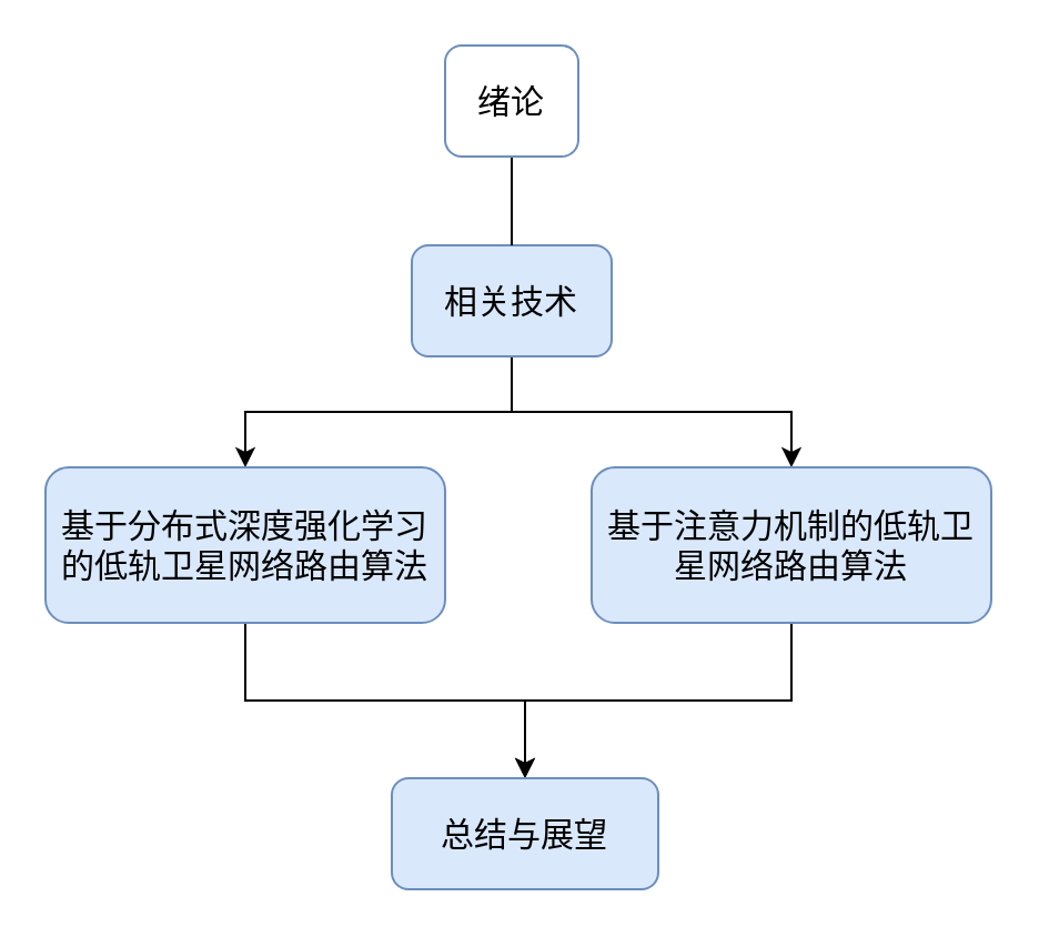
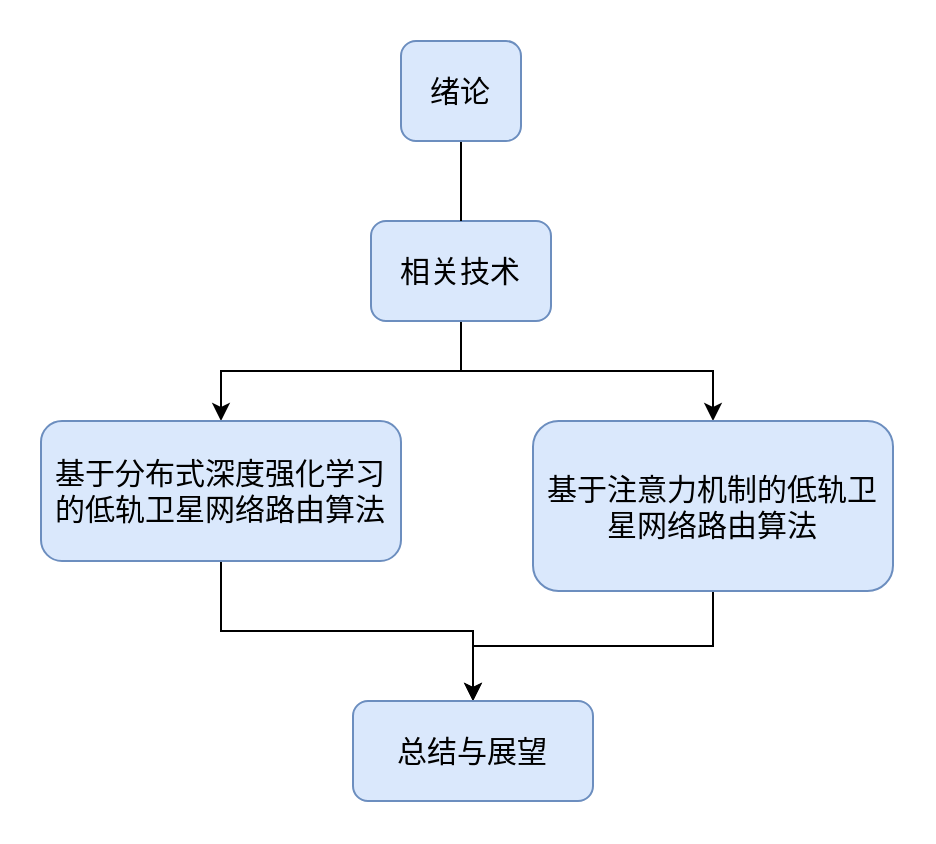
- <mxCell id="8" value="绪论" style="rounded=1;whiteSpace=wrap;html=1;fontSize=15;fillColor=#ffffff;strokeColor=#6c8ebf;" vertex="1" parent="1"><mxGeometry x="200" y="20" width="60" height="50" as="geometry" /></mxCell>
+ <mxCell id="8" value="绪论" style="rounded=1;whiteSpace=wrap;html=1;fontSize=15;fillColor=#dae8fc;strokeColor=#6c8ebf;" vertex="1" parent="1"><mxGeometry x="200" y="20" width="60" height="50" as="geometry" /></mxCell>
- <mxCell id="10" value="&lt;span style=&quot;font-size: 15px&quot;&gt;基于注意力机制的低轨卫星网络路由算法&lt;/span&gt;" style="rounded=1;whiteSpace=wrap;html=1;fillColor=#dae8fc;strokeColor=#6c8ebf;" vertex="1" parent="1"><mxGeometry x="266" y="210" width="180" height="70" as="geometry" /></mxCell>
+ <mxCell id="10" value="&lt;span style=&quot;font-size: 15px&quot;&gt;基于注意力机制的低轨卫星网络路由算法&lt;/span&gt;" style="rounded=1;whiteSpace=wrap;html=1;fillColor=#dae8fc;strokeColor=#6c8ebf;" vertex="1" parent="1"><mxGeometry x="266" y="210" width="180" height="85" as="geometry" /></mxCell>
